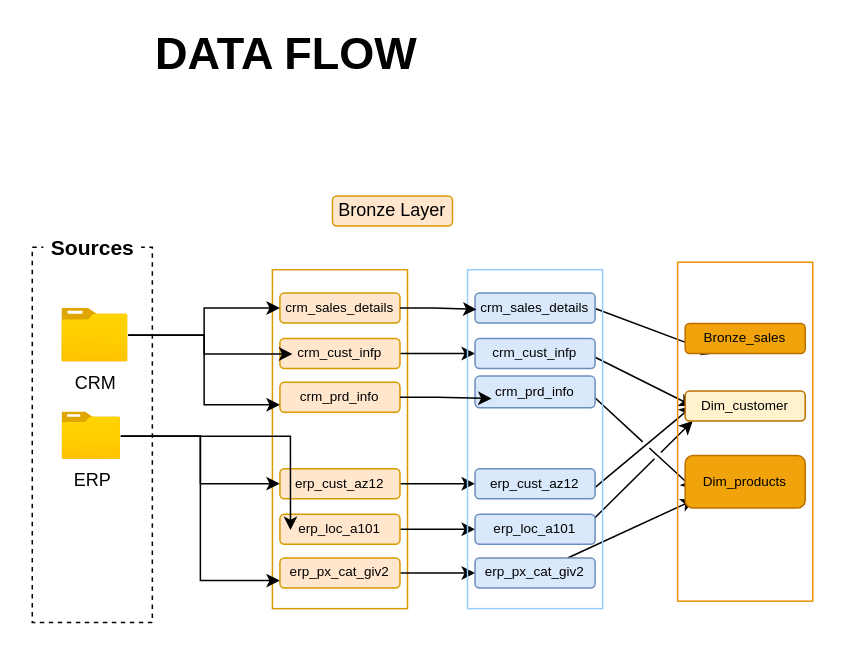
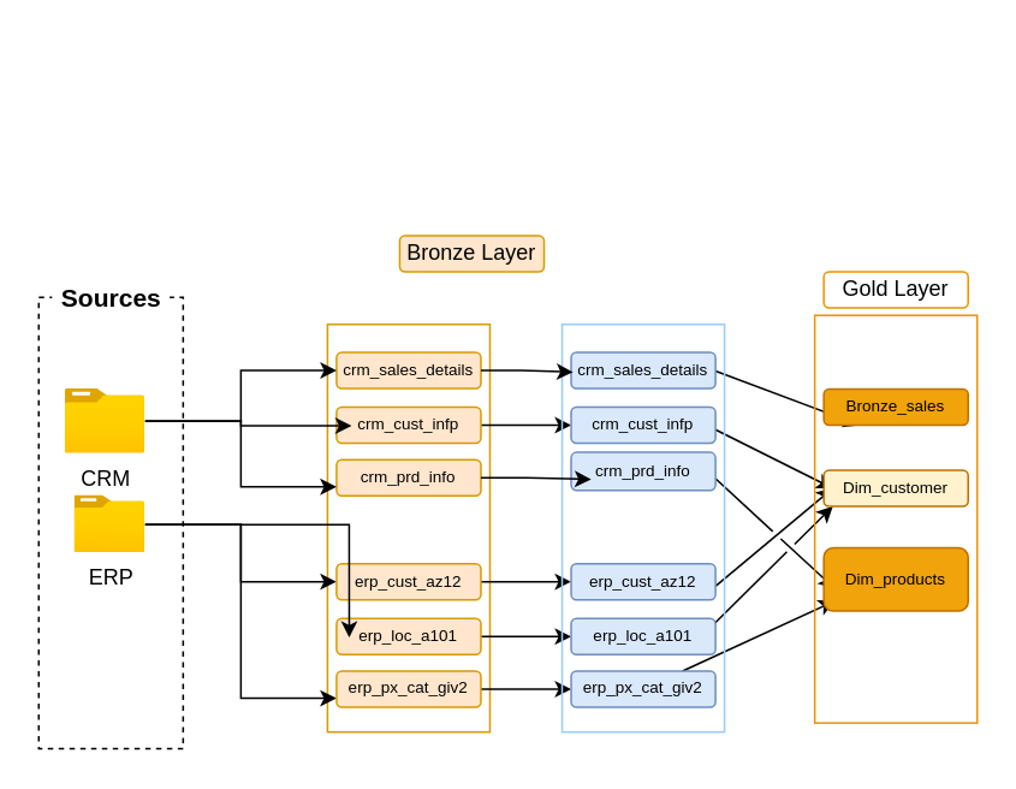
- <mxCell id="39" value="&lt;font style=&quot;font-size: 30px;&quot;&gt;&lt;b&gt;DATA FLOW&lt;/b&gt;&lt;/font&gt;" style="text;html=1;align=center;verticalAlign=middle;whiteSpace=wrap;rounded=0;" vertex="1" parent="1"><mxGeometry x="20" y="20" width="341" height="30" as="geometry" /></mxCell>
+ <mxCell id="42" value="Gold Layer" style="rounded=1;whiteSpace=wrap;html=1;fillColor=none;strokeColor=#ED9300;fontColor=#000000;gradientColor=none;" vertex="1" parent="1"><mxGeometry x="456" y="150" width="80" height="20" as="geometry" /></mxCell>
- <mxCell id="23" value="CRM" style="image;aspect=fixed;html=1;points=[];align=center;fontSize=12;image=img/lib/azure2/general/Folder_Blank.svg;" vertex="1" parent="1"><mxGeometry x="40.86" y="205" width="44.14" height="35.81" as="geometry" /></mxCell>
+ <mxCell id="23" value="CRM" style="image;aspect=fixed;html=1;points=[];align=center;fontSize=12;image=img/lib/azure2/general/Folder_Blank.svg;" vertex="1" parent="1"><mxGeometry x="35.86" y="215" width="44.14" height="35.81" as="geometry" /></mxCell>
